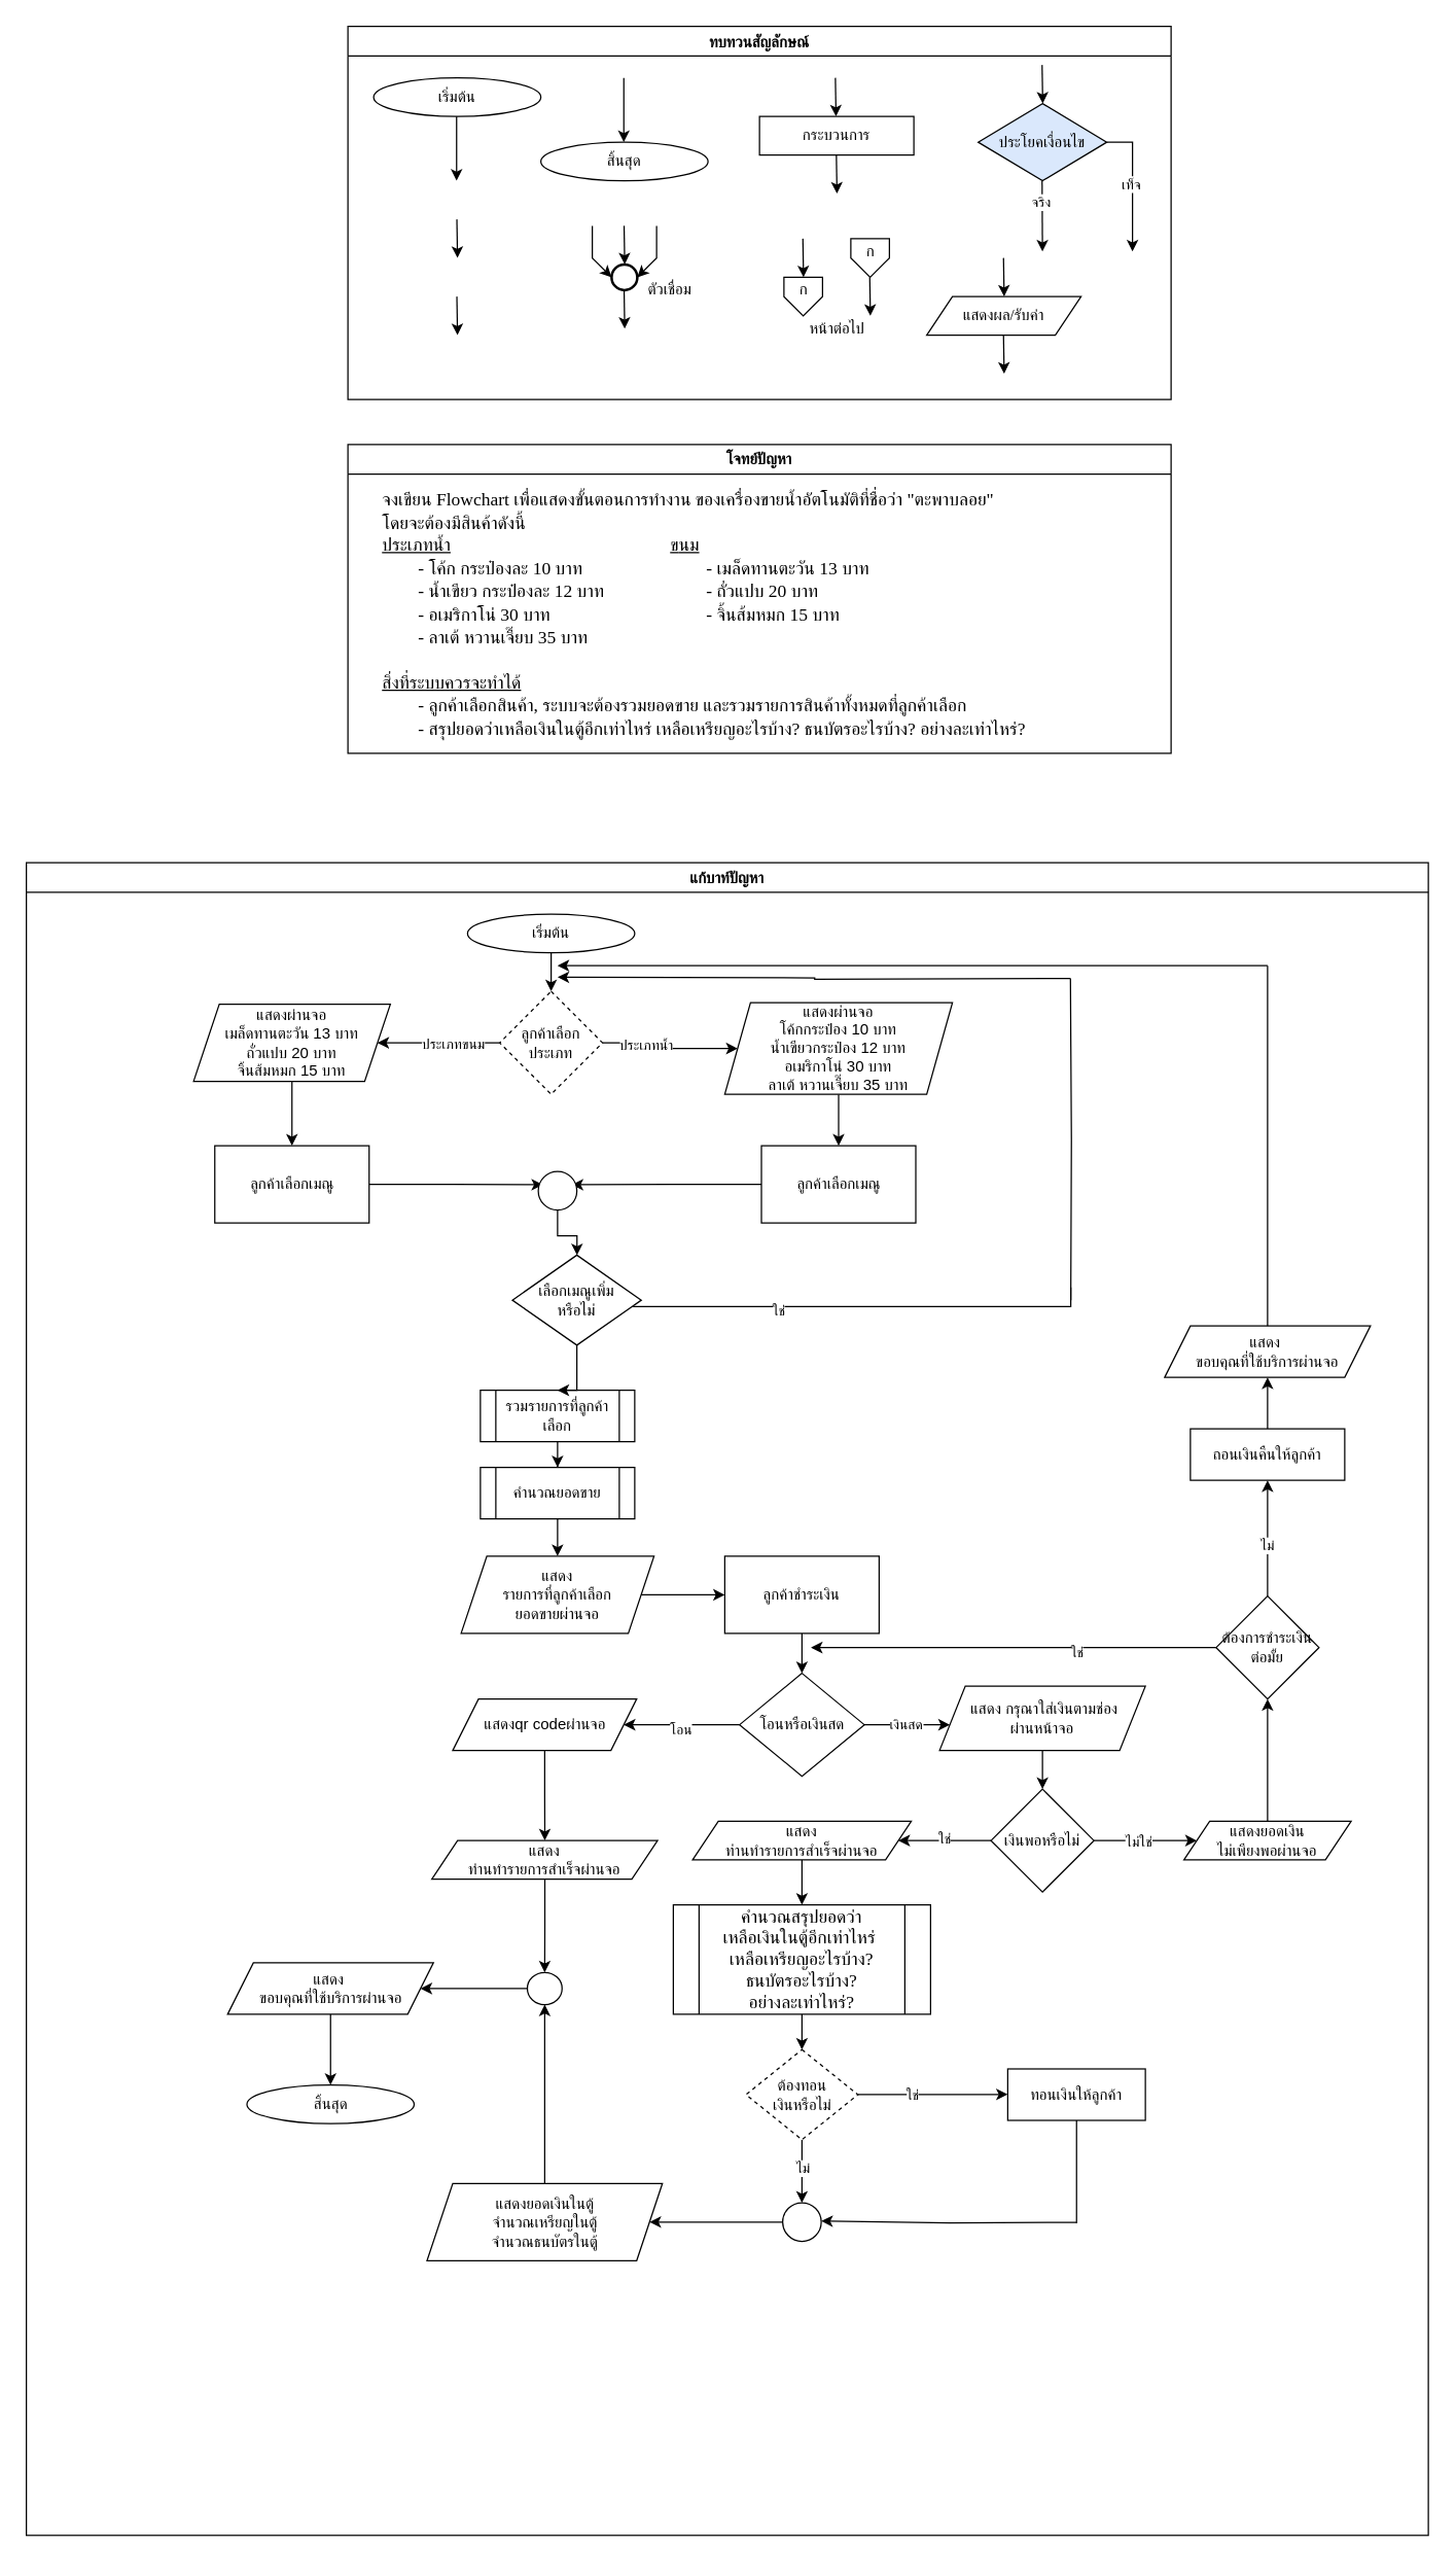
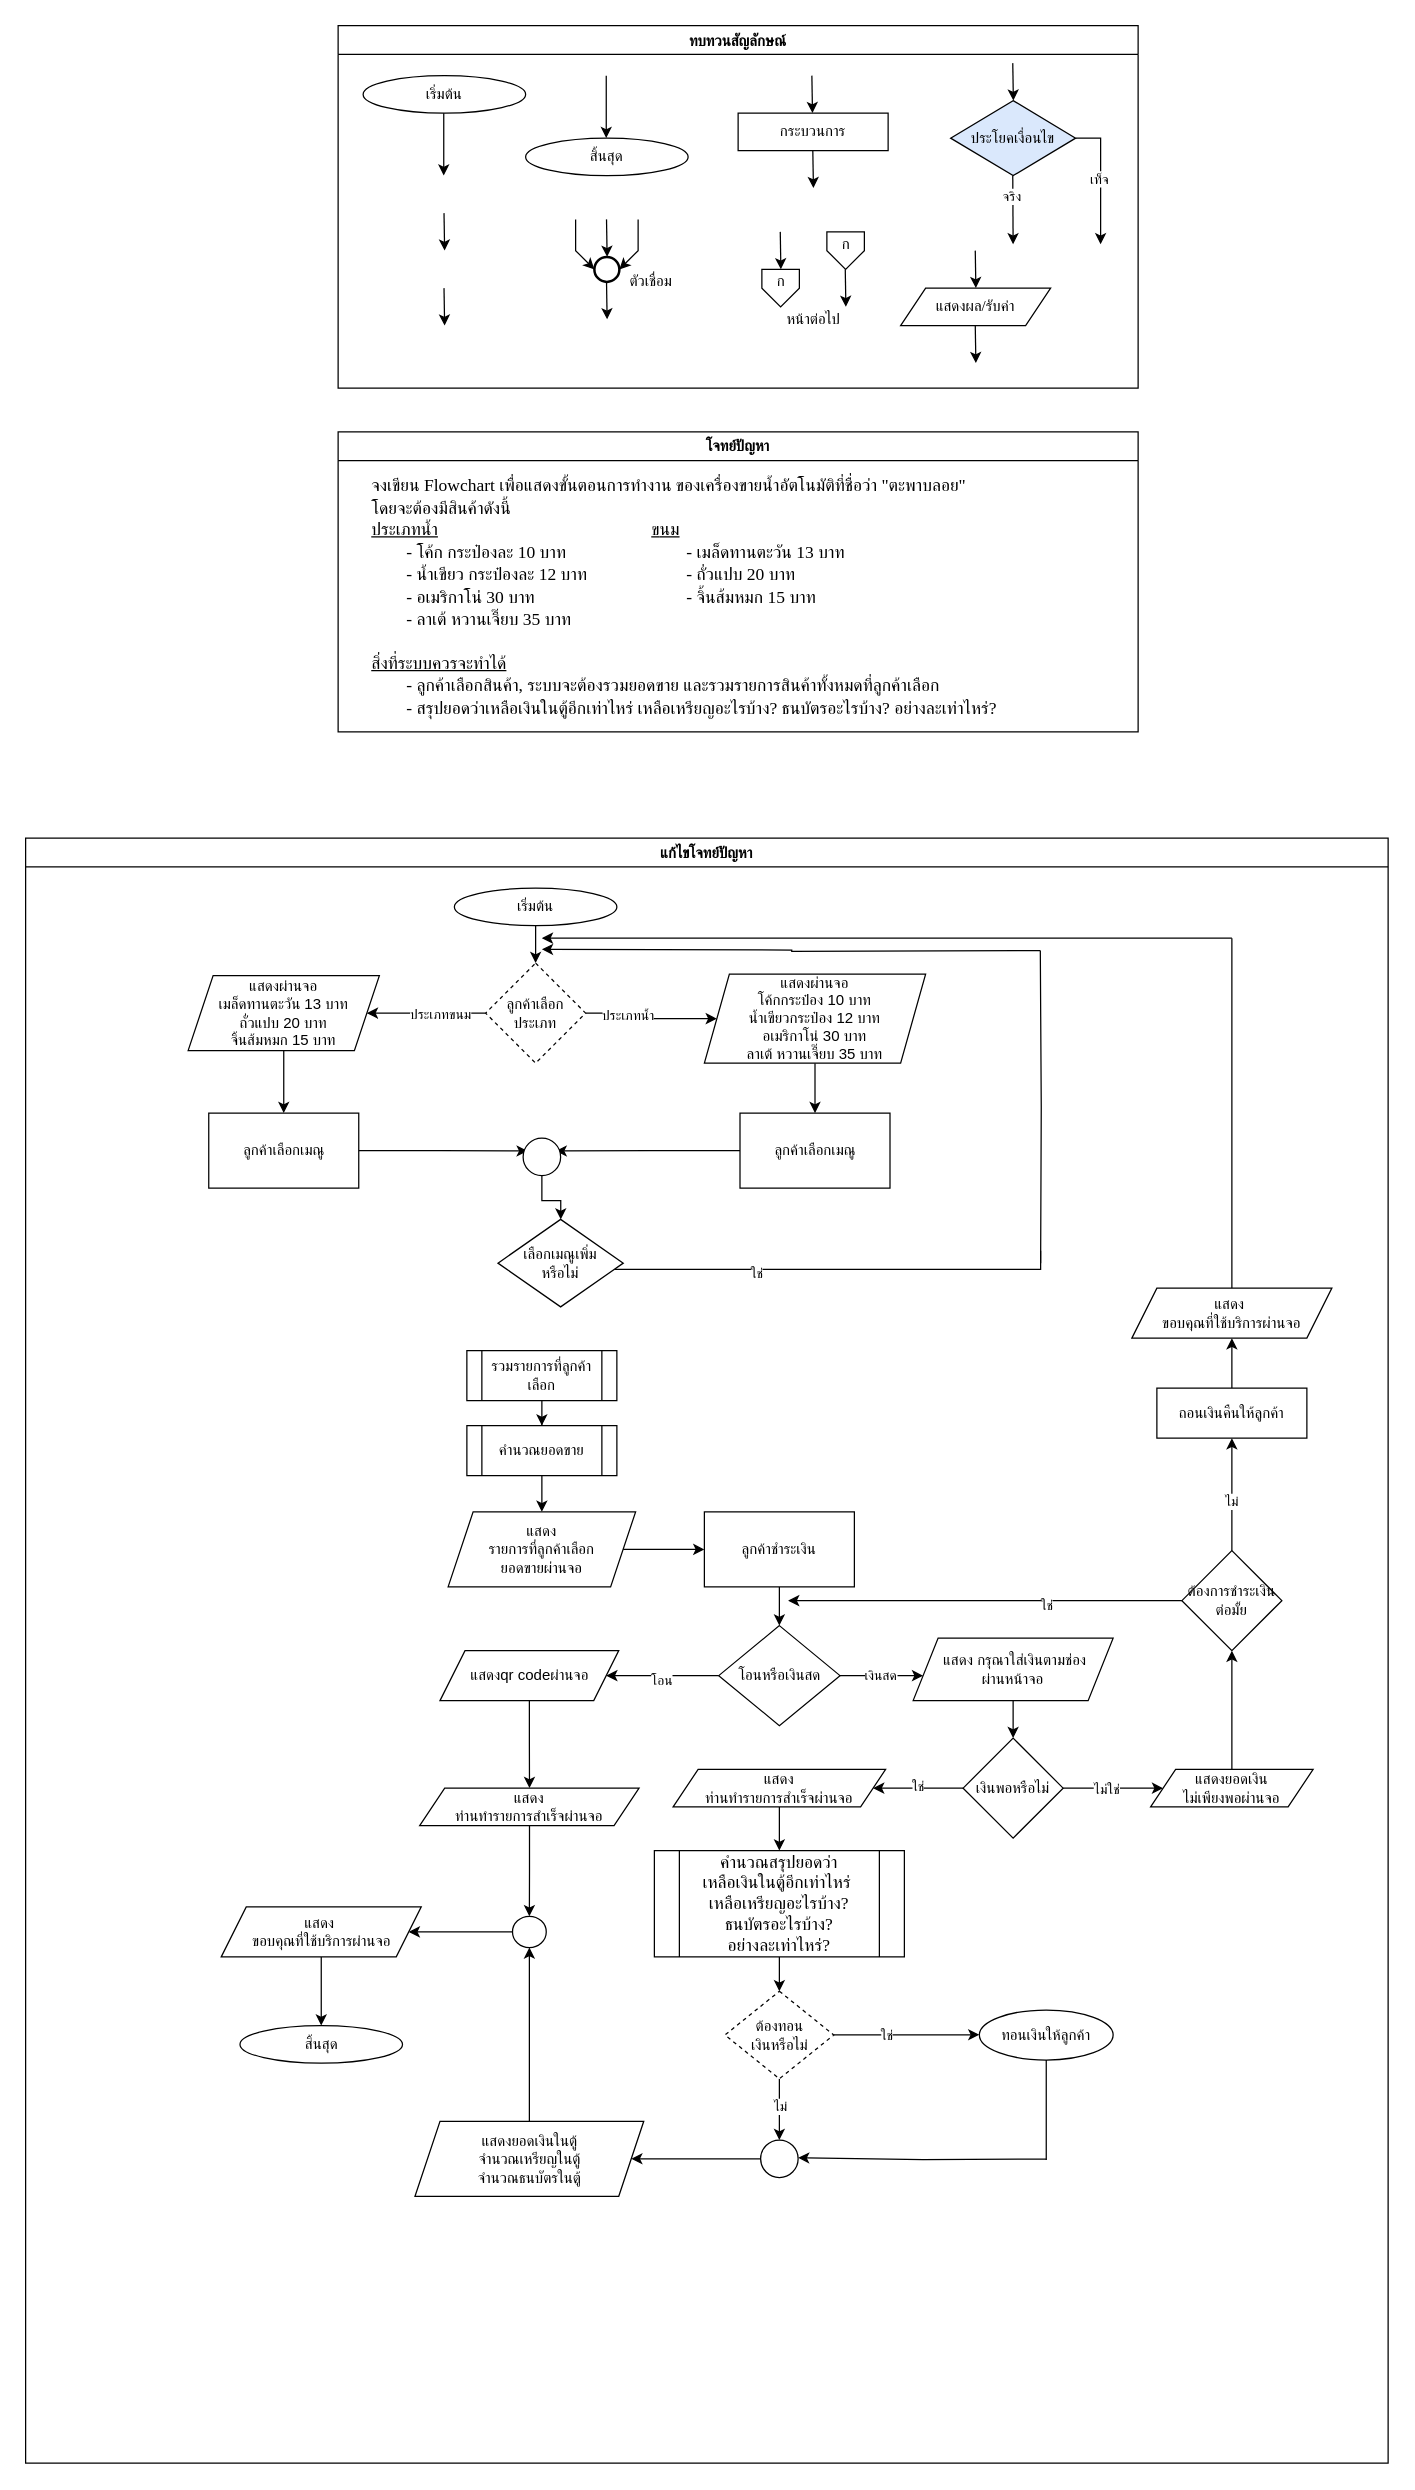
- <mxCell id="34" value="แก้บาท์ปัญหา" style="swimlane;fontFamily=Sarabun;fontSource=https%3A%2F%2Ffonts.googleapis.com%2Fcss%3Ffamily%3DSarabun;" parent="1" vertex="1"><mxGeometry x="20" y="670" width="1090" height="1300" as="geometry" /></mxCell>
+ <mxCell id="34" value="แก้ไขโจทย์ปัญหา" style="swimlane;fontFamily=Sarabun;fontSource=https%3A%2F%2Ffonts.googleapis.com%2Fcss%3Ffamily%3DSarabun;" parent="1" vertex="1"><mxGeometry x="20" y="670" width="1090" height="1300" as="geometry" /></mxCell>
- <mxCell id="71" value="" style="edgeStyle=orthogonalEdgeStyle;rounded=0;orthogonalLoop=1;jettySize=auto;html=1;exitX=0.5;exitY=0;exitDx=0;exitDy=0;entryX=0.5;entryY=1;entryDx=0;entryDy=0;endArrow=none;endFill=0;startArrow=classic;startFill=1;" parent="34" source="59" target="53" edge="1"><mxGeometry relative="1" as="geometry"><mxPoint x="420" y="300" as="sourcePoint" /><mxPoint x="420" y="340" as="targetPoint" /></mxGeometry></mxCell>
- <mxCell id="109" value="ทอนเงินให้ลูกค้า" style="whiteSpace=wrap;html=1;" parent="34" vertex="1"><mxGeometry x="763" y="937.5" width="107" height="40" as="geometry" /></mxCell>
+ <mxCell id="109" value="ทอนเงินให้ลูกค้า" style="ellipse;whiteSpace=wrap;html=1;" parent="34" vertex="1"><mxGeometry x="763" y="937.5" width="107" height="40" as="geometry" /></mxCell>
